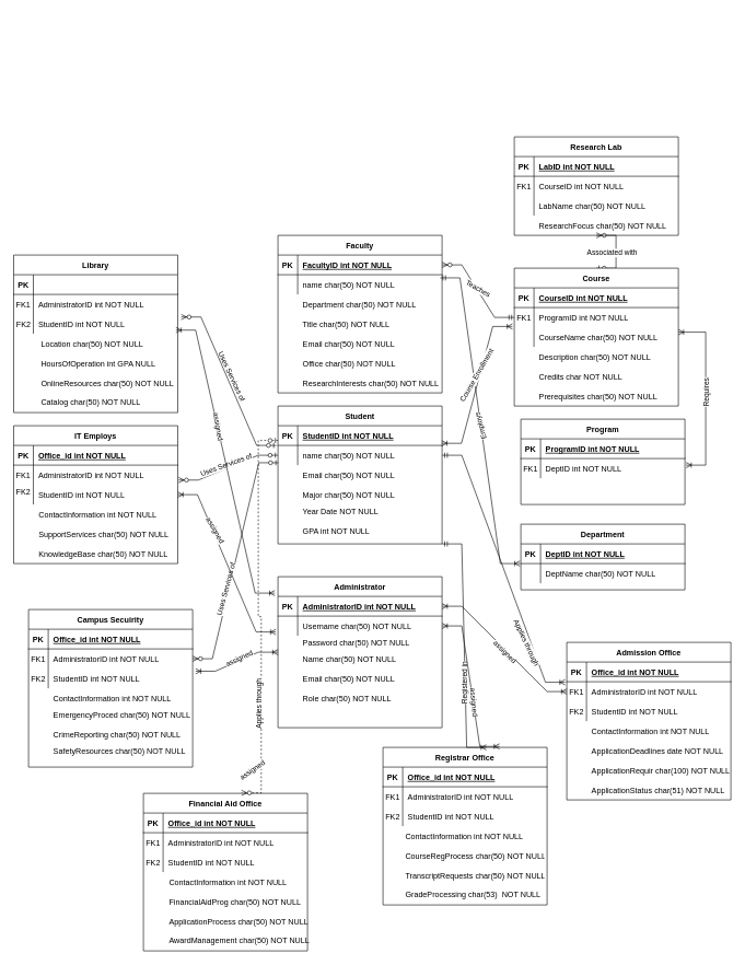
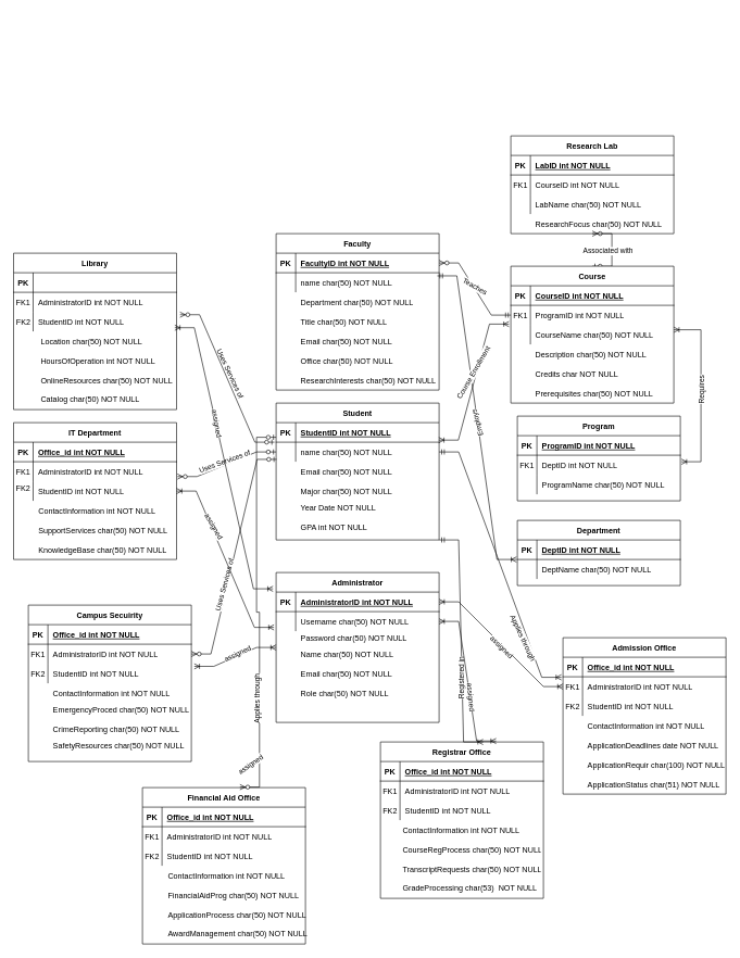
- <mxCell id="190" value="HoursOfOperation int GPA NULL" style="shape=partialRectangle;overflow=hidden;connectable=0;fillColor=none;top=0;left=0;bottom=0;right=0;align=left;spacingLeft=6;" parent="1" vertex="1"><mxGeometry x="54.34" y="538" width="220" height="30" as="geometry"><mxRectangle width="220" height="30" as="alternateBounds" /></mxGeometry></mxCell>
+ <mxCell id="190" value="HoursOfOperation int NOT NULL" style="shape=partialRectangle;overflow=hidden;connectable=0;fillColor=none;top=0;left=0;bottom=0;right=0;align=left;spacingLeft=6;" parent="1" vertex="1"><mxGeometry x="54.34" y="538" width="220" height="30" as="geometry"><mxRectangle width="220" height="30" as="alternateBounds" /></mxGeometry></mxCell>
- <mxCell id="45" value="IT Employs" style="shape=table;startSize=30;container=1;collapsible=1;childLayout=tableLayout;fixedRows=1;rowLines=0;fontStyle=1;align=center;resizeLast=1;" parent="1" vertex="1"><mxGeometry x="20.33" y="648" width="250" height="210" as="geometry" /></mxCell>
+ <mxCell id="45" value="IT Department" style="shape=table;startSize=30;container=1;collapsible=1;childLayout=tableLayout;fixedRows=1;rowLines=0;fontStyle=1;align=center;resizeLast=1;" parent="1" vertex="1"><mxGeometry x="20.33" y="648" width="250" height="210" as="geometry" /></mxCell>
+ <mxCell id="11" value="ProgramName char(50) NOT NULL" style="shape=partialRectangle;overflow=hidden;connectable=0;fillColor=none;top=0;left=0;bottom=0;right=0;align=left;spacingLeft=6;" parent="9" vertex="1"><mxGeometry x="30" width="220" height="30" as="geometry"><mxRectangle width="220" height="30" as="alternateBounds" /></mxGeometry></mxCell>
- <mxCell id="106" value="" style="edgeStyle=entityRelationEdgeStyle;fontSize=12;html=1;endArrow=ERzeroToMany;startArrow=ERzeroToOne;rounded=0;entryX=0.598;entryY=-0.003;entryDx=0;entryDy=0;entryPerimeter=0;exitX=0;exitY=0.25;exitDx=0;exitDy=0;dashed=1;" parent="1" source="19" target="74" edge="1"><mxGeometry width="100" height="100" relative="1" as="geometry"><mxPoint x="373" y="648" as="sourcePoint" /><mxPoint x="433" y="755.5" as="targetPoint" /><Array as="points"><mxPoint x="423" y="898" /></Array></mxGeometry></mxCell>
+ <mxCell id="106" value="" style="edgeStyle=entityRelationEdgeStyle;fontSize=12;html=1;endArrow=ERzeroToMany;startArrow=ERzeroToOne;rounded=0;entryX=0.598;entryY=-0.003;entryDx=0;entryDy=0;entryPerimeter=0;exitX=0;exitY=0.25;exitDx=0;exitDy=0;" parent="1" source="19" target="74" edge="1"><mxGeometry width="100" height="100" relative="1" as="geometry"><mxPoint x="373" y="648" as="sourcePoint" /><mxPoint x="433" y="755.5" as="targetPoint" /><Array as="points"><mxPoint x="423" y="898" /></Array></mxGeometry></mxCell>
